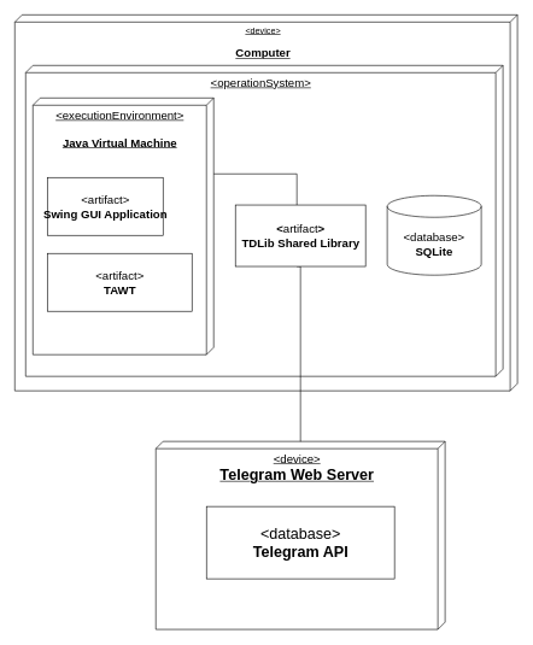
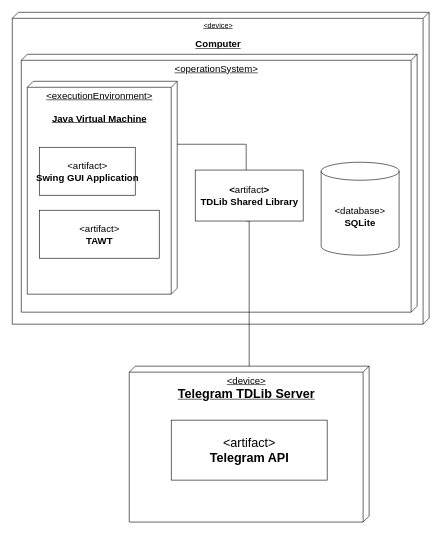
- <mxCell id="8" value="&amp;lt;database&amp;gt;&lt;br&gt;&lt;b&gt;SQLite&lt;/b&gt;" style="shape=cylinder3;whiteSpace=wrap;html=1;boundedLbl=1;backgroundOutline=1;size=15;fontSize=16;" vertex="1" parent="1"><mxGeometry x="535" y="270" width="130" height="110" as="geometry" /></mxCell>
+ <mxCell id="8" value="&amp;lt;database&amp;gt;&lt;br&gt;&lt;b&gt;SQLite&lt;/b&gt;" style="shape=cylinder3;whiteSpace=wrap;html=1;boundedLbl=1;backgroundOutline=1;size=15;fontSize=16;" vertex="1" parent="1"><mxGeometry x="535" y="270" width="130" height="155" as="geometry" /></mxCell>
- <mxCell id="11" value="&amp;lt;device&amp;gt;&lt;br style=&quot;font-size: 22px;&quot;&gt;&lt;span style=&quot;font-size: 21px;&quot;&gt;&lt;b&gt;Telegram Web Server&lt;/b&gt;&lt;/span&gt;" style="verticalAlign=top;align=center;spacingTop=8;spacingLeft=2;spacingRight=12;shape=cube;size=10;direction=south;fontStyle=4;html=1;fontSize=16;" vertex="1" parent="1"><mxGeometry x="215" y="610" width="400" height="260" as="geometry" /></mxCell>
+ <mxCell id="11" value="&amp;lt;device&amp;gt;&lt;br style=&quot;font-size: 22px;&quot;&gt;&lt;span style=&quot;font-size: 21px;&quot;&gt;&lt;b&gt;Telegram TDLib Server&lt;/b&gt;&lt;/span&gt;" style="verticalAlign=top;align=center;spacingTop=8;spacingLeft=2;spacingRight=12;shape=cube;size=10;direction=south;fontStyle=4;html=1;fontSize=16;" vertex="1" parent="1"><mxGeometry x="215" y="610" width="400" height="260" as="geometry" /></mxCell>
- <mxCell id="12" value="&amp;lt;database&amp;gt;&lt;br&gt;&lt;b&gt;Telegram API&lt;/b&gt;" style="html=1;fontSize=21;" vertex="1" parent="1"><mxGeometry x="285" y="700" width="260" height="100" as="geometry" /></mxCell>
+ <mxCell id="12" value="&amp;lt;artifact&amp;gt;&lt;br&gt;&lt;b&gt;Telegram API&lt;/b&gt;" style="html=1;fontSize=21;" vertex="1" parent="1"><mxGeometry x="285" y="700" width="260" height="100" as="geometry" /></mxCell>
